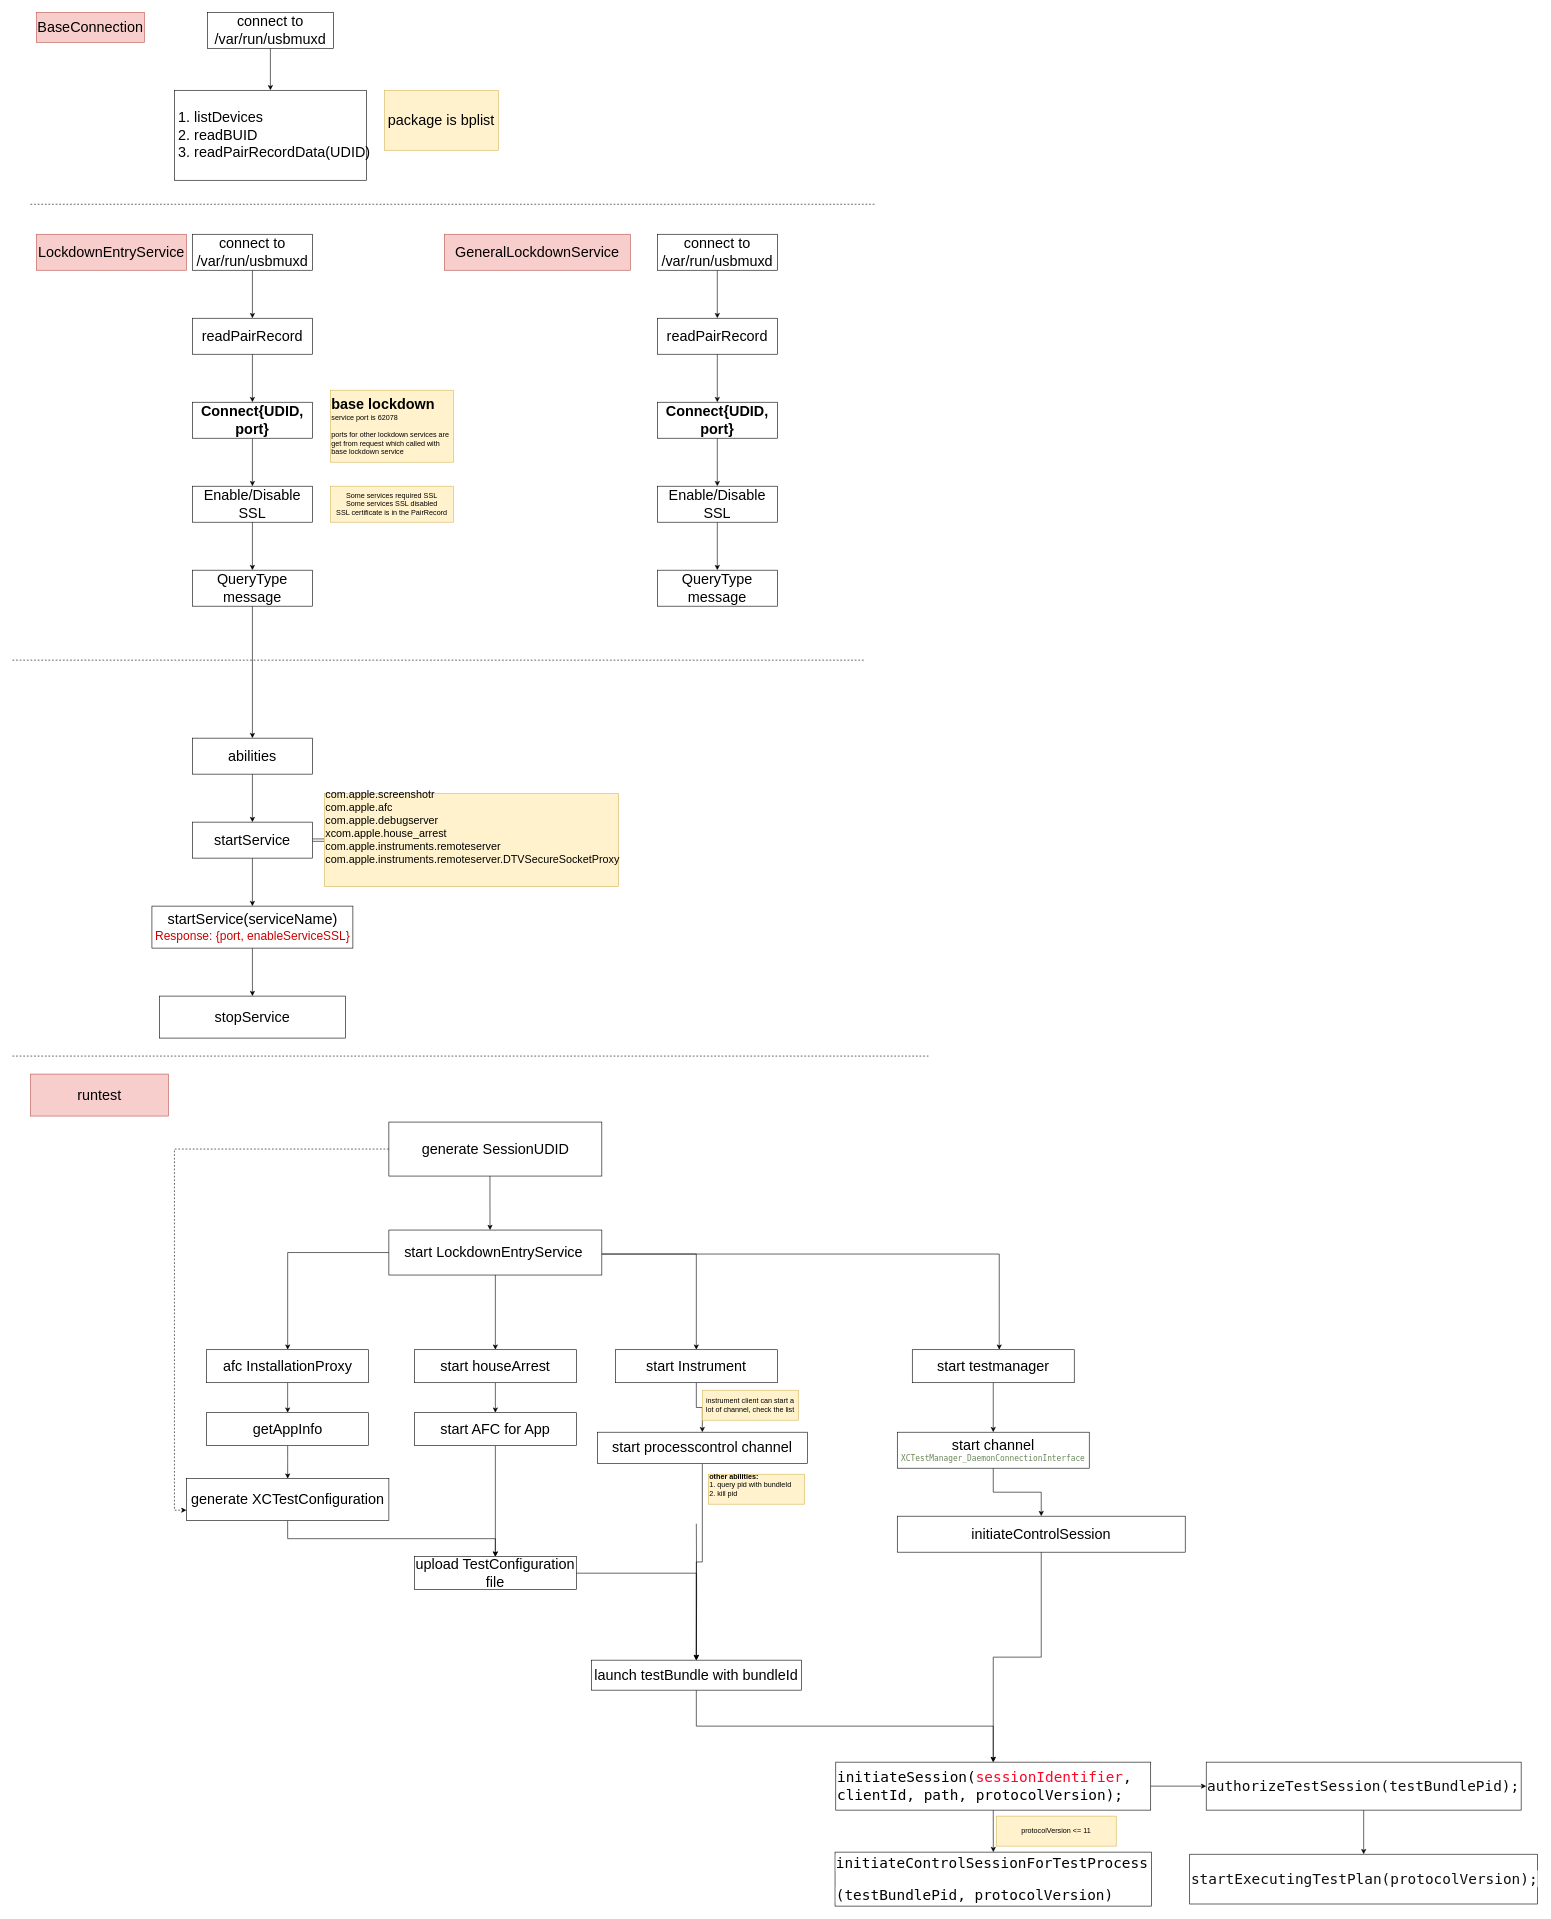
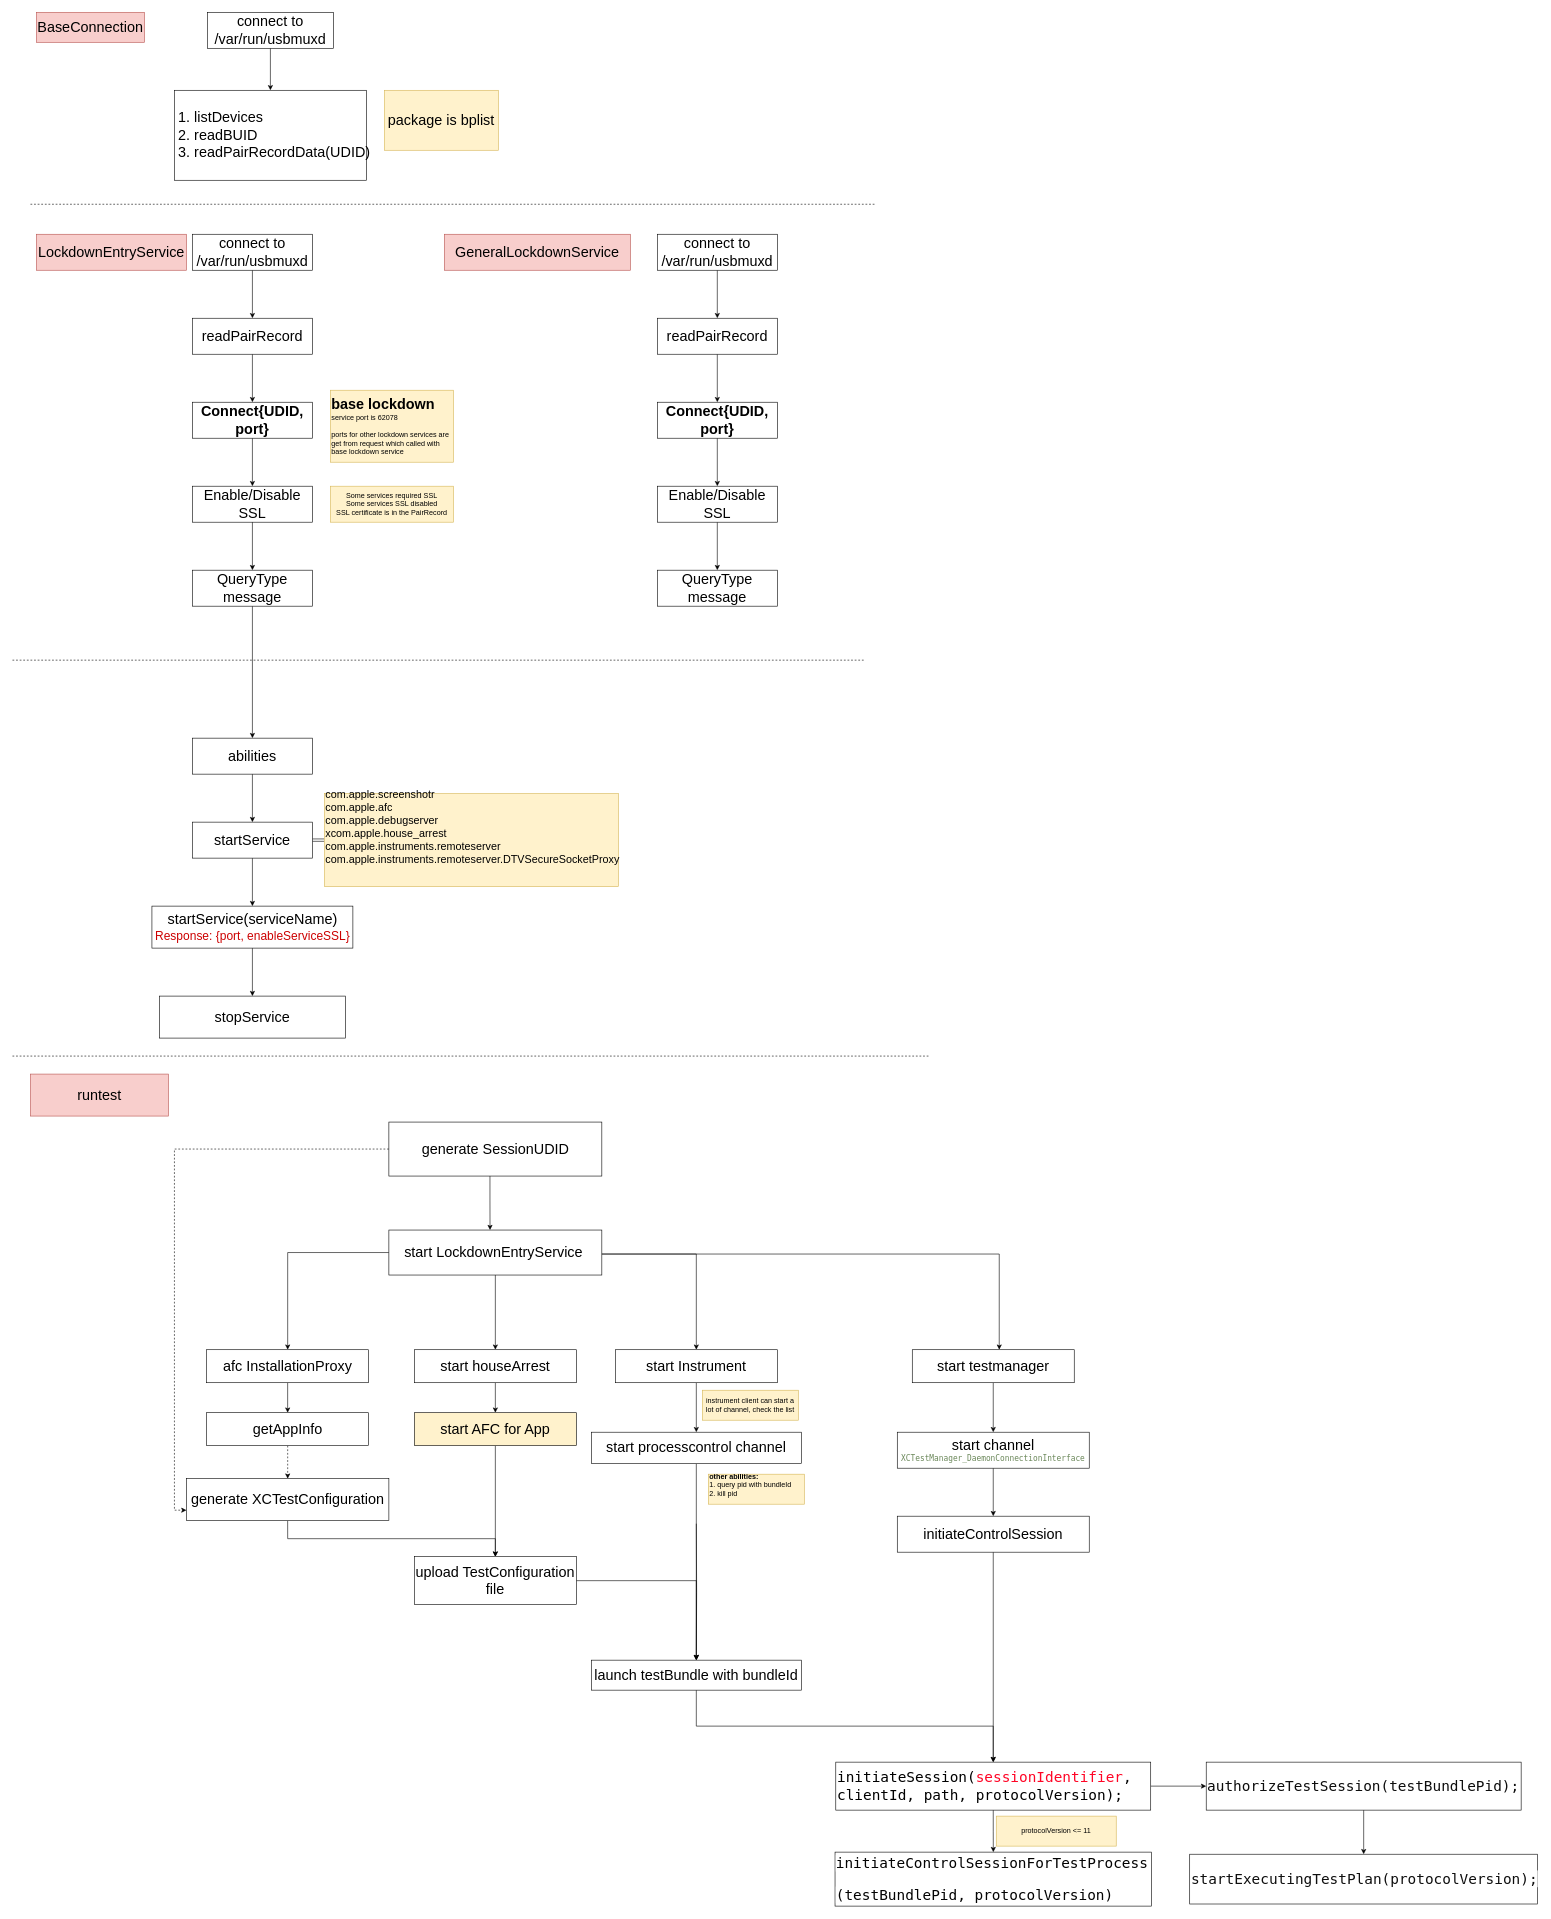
- <mxCell id="57" value="&lt;span style=&quot;font-size: 24px&quot;&gt;start AFC for App&lt;/span&gt;" style="rounded=0;whiteSpace=wrap;html=1;" parent="1" vertex="1"><mxGeometry x="690" y="2354.5" width="270" height="55" as="geometry" /></mxCell>
+ <mxCell id="57" value="&lt;span style=&quot;font-size: 24px&quot;&gt;start AFC for App&lt;/span&gt;" style="rounded=0;whiteSpace=wrap;html=1;fillColor=#fff2cc;" parent="1" vertex="1"><mxGeometry x="690" y="2354.5" width="270" height="55" as="geometry" /></mxCell>
- <mxCell id="63" value="&lt;span style=&quot;font-size: 24px&quot;&gt;start processcontrol channel&lt;br&gt;&lt;/span&gt;" style="rounded=0;whiteSpace=wrap;html=1;" parent="1" vertex="1"><mxGeometry x="995" y="2387" width="350" height="52.5" as="geometry" /></mxCell>
+ <mxCell id="63" value="&lt;span style=&quot;font-size: 24px&quot;&gt;start processcontrol channel&lt;br&gt;&lt;/span&gt;" style="rounded=0;whiteSpace=wrap;html=1;" parent="1" vertex="1"><mxGeometry x="985" y="2387" width="350" height="52.5" as="geometry" /></mxCell>
- <mxCell id="50" value="" style="edgeStyle=orthogonalEdgeStyle;rounded=0;orthogonalLoop=1;jettySize=auto;html=1;" parent="1" source="51" target="53" edge="1"><mxGeometry relative="1" as="geometry" /></mxCell>
+ <mxCell id="50" value="" style="edgeStyle=orthogonalEdgeStyle;rounded=0;orthogonalLoop=1;jettySize=auto;html=1;dashed=1;" parent="1" source="51" target="53" edge="1"><mxGeometry relative="1" as="geometry" /></mxCell>
- <mxCell id="72" value="&lt;span style=&quot;font-size: 24px ; background-color: rgb(255 , 255 , 255)&quot;&gt;initiateControlSession&lt;/span&gt;" style="rounded=0;whiteSpace=wrap;html=1;" parent="1" vertex="1"><mxGeometry x="1495" y="2527" width="480" height="60" as="geometry" /></mxCell>
+ <mxCell id="72" value="&lt;span style=&quot;font-size: 24px ; background-color: rgb(255 , 255 , 255)&quot;&gt;initiateControlSession&lt;/span&gt;" style="rounded=0;whiteSpace=wrap;html=1;" parent="1" vertex="1"><mxGeometry x="1495" y="2527" width="320" height="60" as="geometry" /></mxCell>
- <mxCell id="59" value="&lt;span style=&quot;font-size: 24px&quot;&gt;upload TestConfiguration file&lt;/span&gt;" style="rounded=0;whiteSpace=wrap;html=1;" parent="1" vertex="1"><mxGeometry x="690" y="2594.5" width="270" height="55" as="geometry" /></mxCell>
+ <mxCell id="59" value="&lt;span style=&quot;font-size: 24px&quot;&gt;upload TestConfiguration file&lt;/span&gt;" style="rounded=0;whiteSpace=wrap;html=1;" parent="1" vertex="1"><mxGeometry x="690" y="2594.5" width="270" height="80" as="geometry" /></mxCell>
